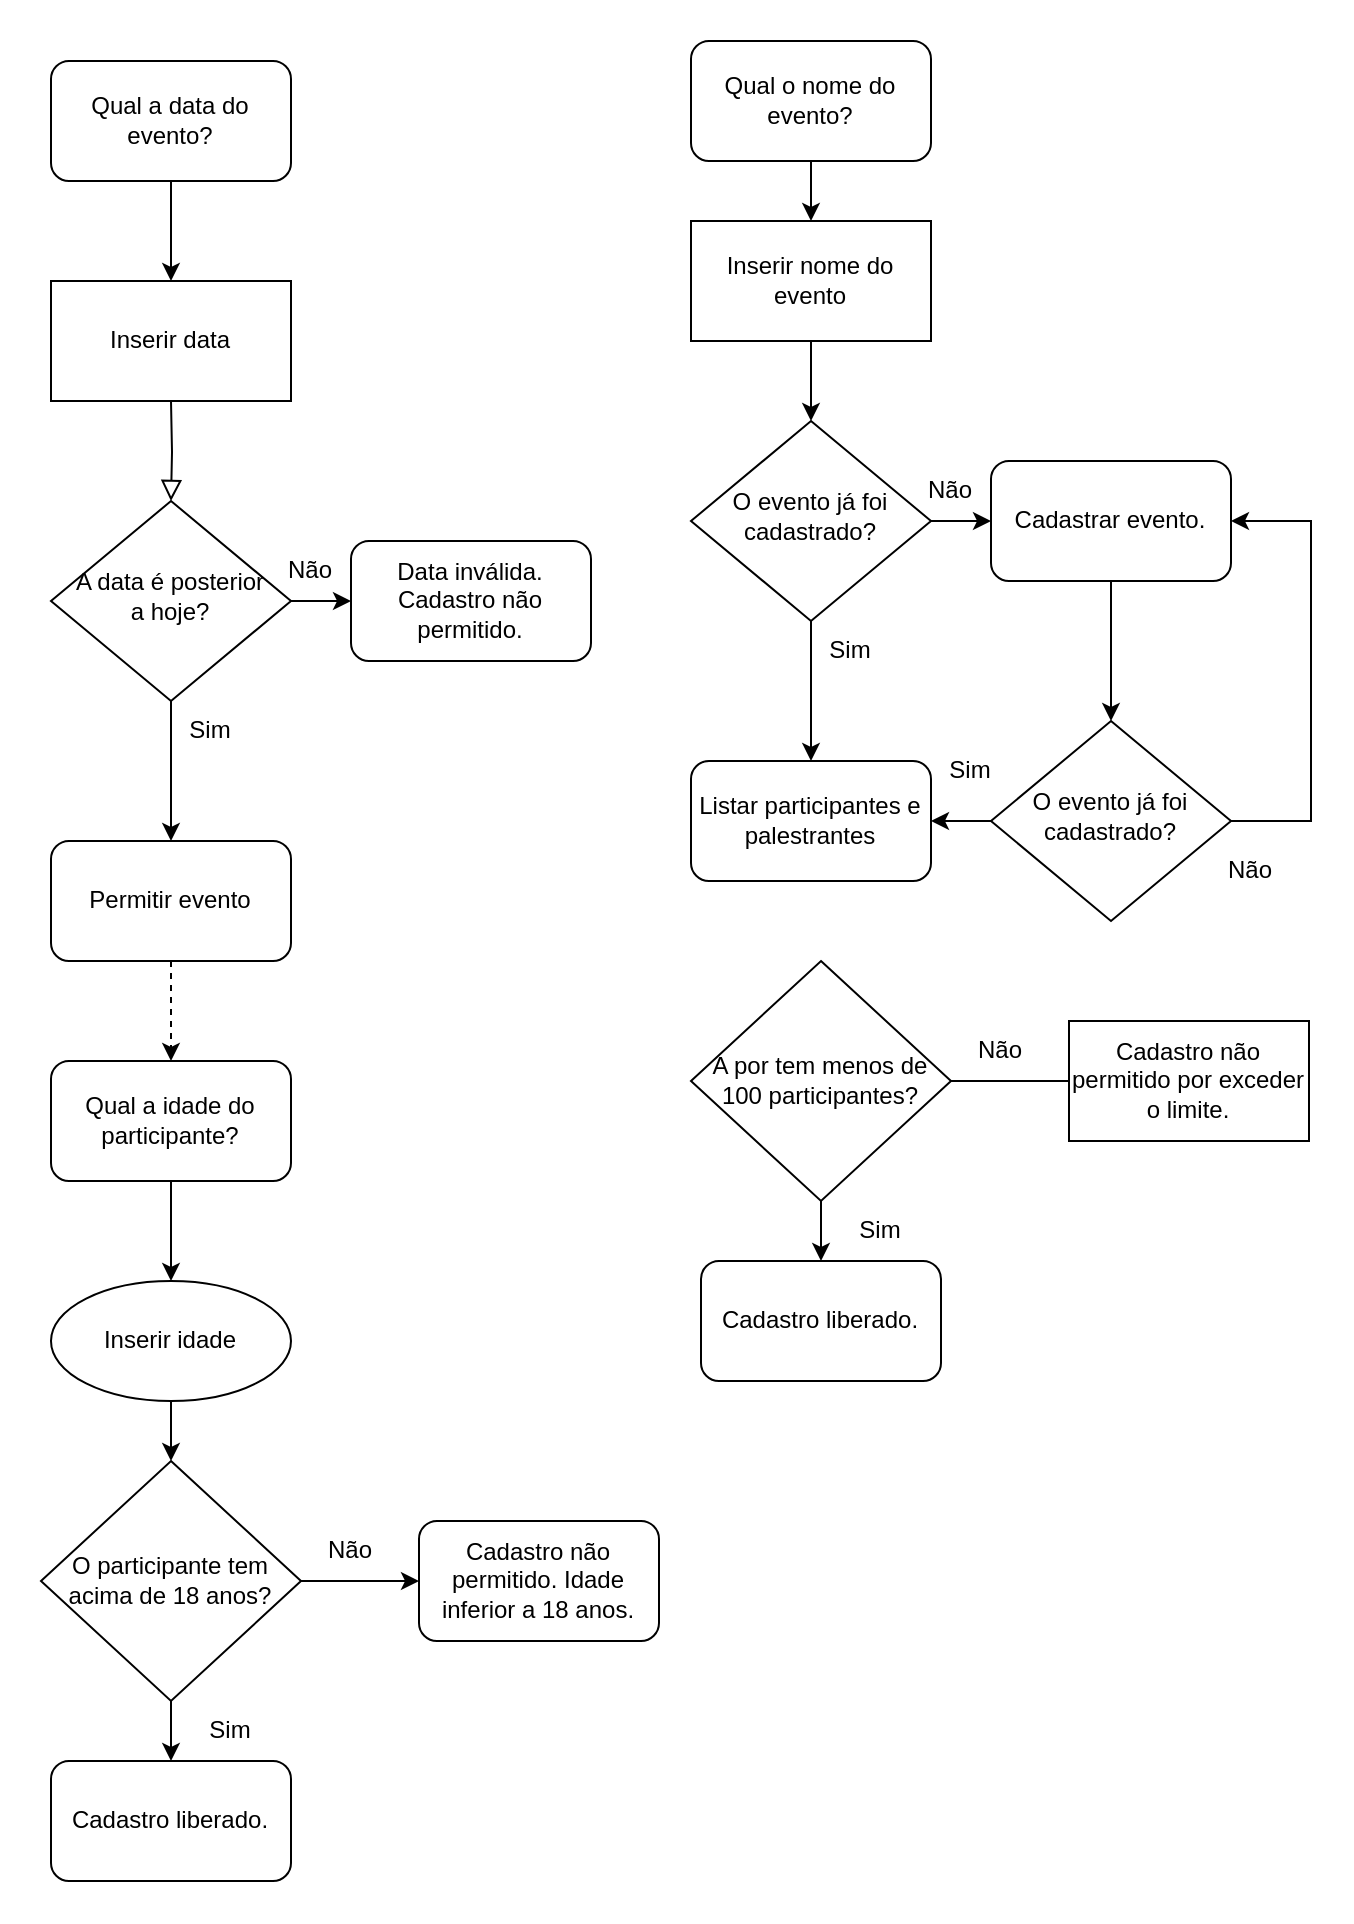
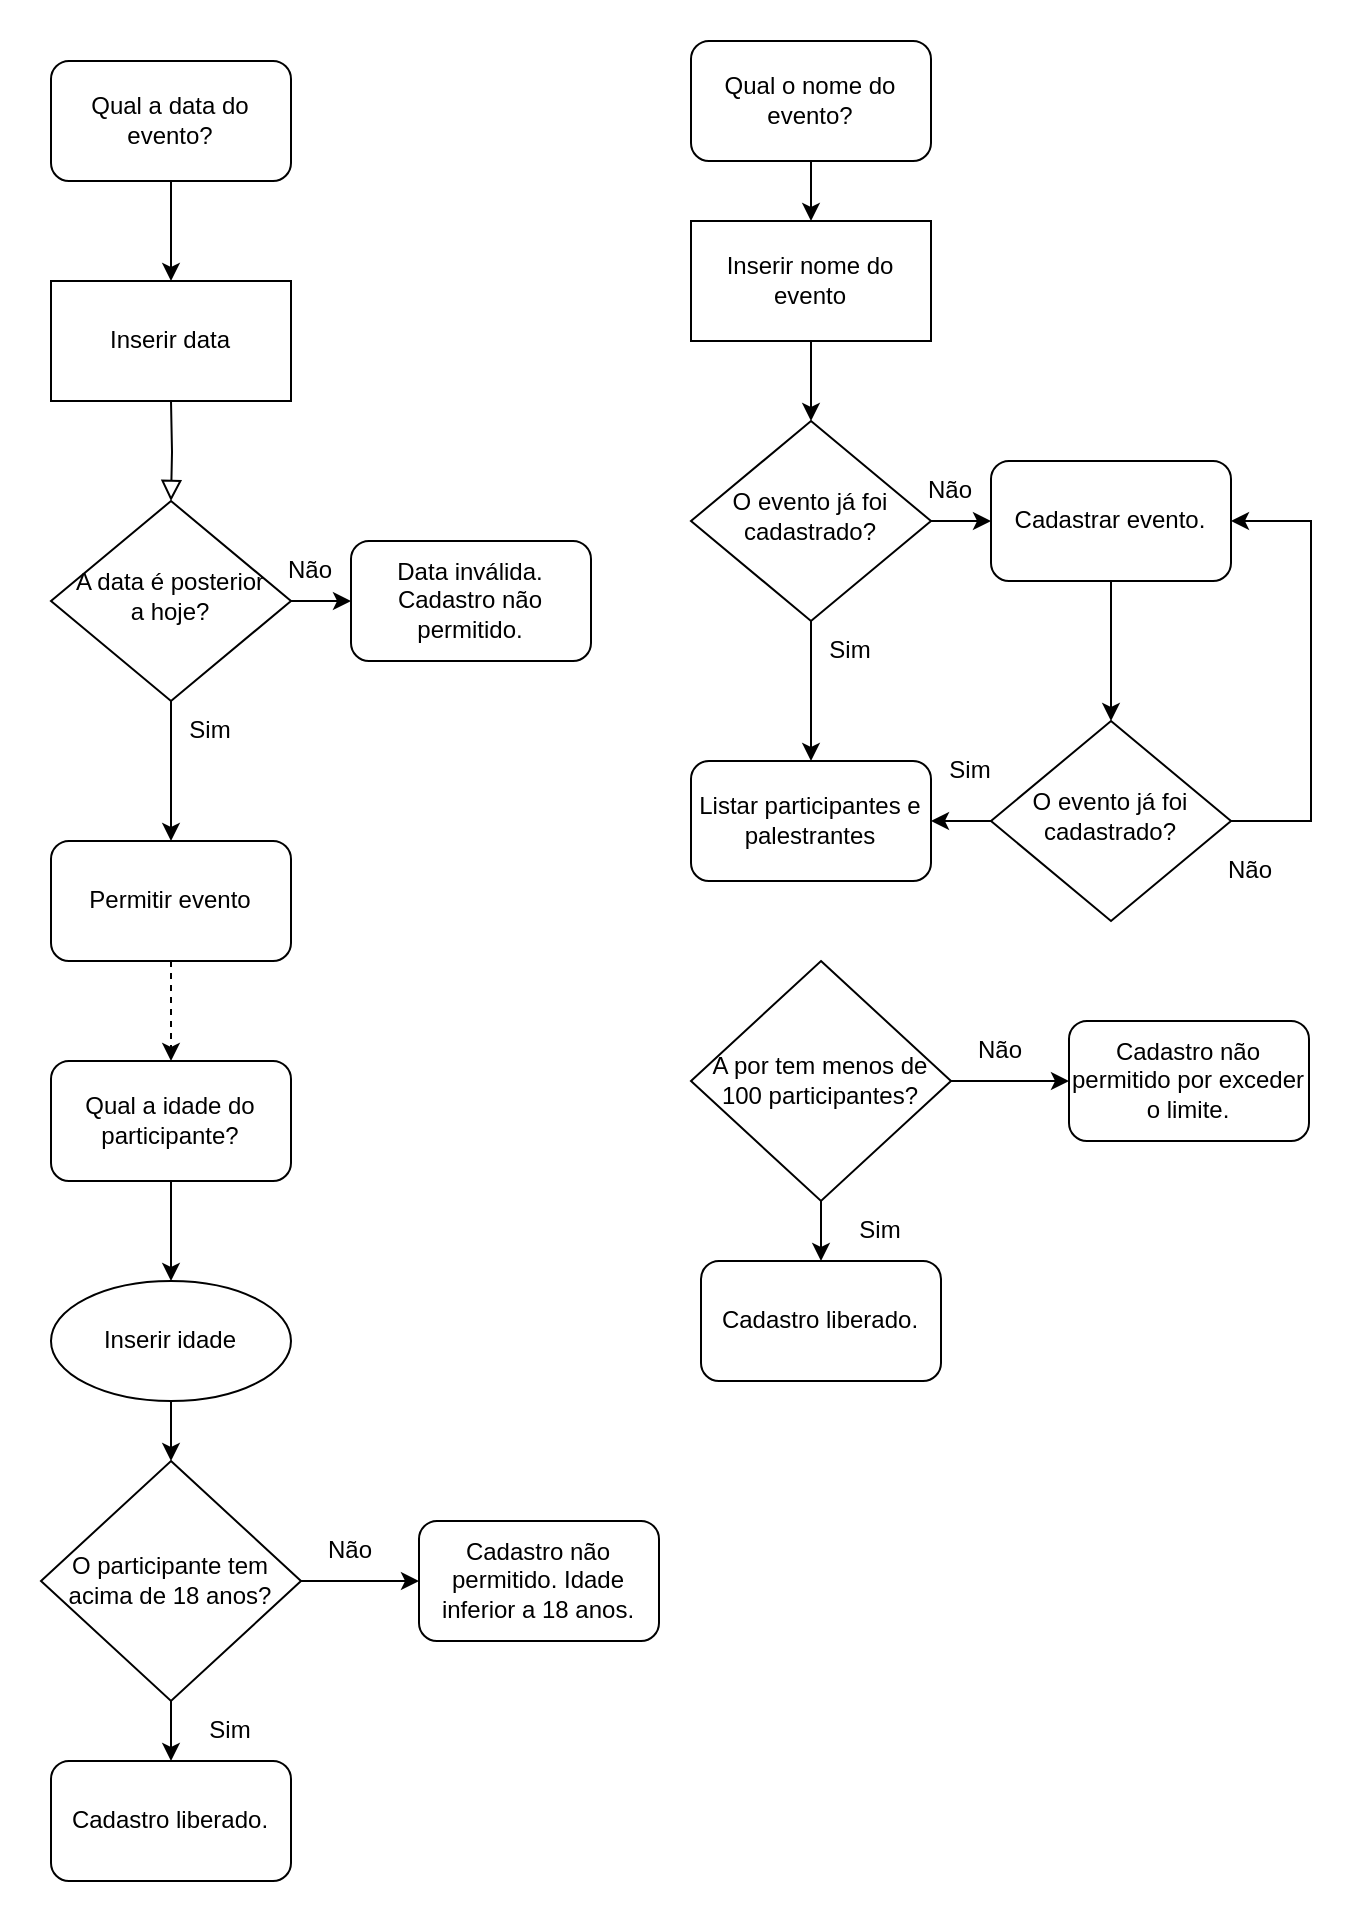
- <mxCell id="42" value="" style="edgeStyle=orthogonalEdgeStyle;rounded=0;orthogonalLoop=1;jettySize=auto;html=1;endArrow=none;" edge="1" parent="1" source="44" target="45"><mxGeometry relative="1" as="geometry" /></mxCell>
+ <mxCell id="42" value="" style="edgeStyle=orthogonalEdgeStyle;rounded=0;orthogonalLoop=1;jettySize=auto;html=1;" edge="1" parent="1" source="44" target="45"><mxGeometry relative="1" as="geometry" /></mxCell>
- <mxCell id="45" value="Cadastro não permitido por exceder o limite." style="whiteSpace=wrap;html=1;rounded=0;" vertex="1" parent="1"><mxGeometry x="534" y="510" width="120" height="60" as="geometry" /></mxCell>
+ <mxCell id="45" value="Cadastro não permitido por exceder o limite." style="rounded=1;whiteSpace=wrap;html=1;" vertex="1" parent="1"><mxGeometry x="534" y="510" width="120" height="60" as="geometry" /></mxCell>
